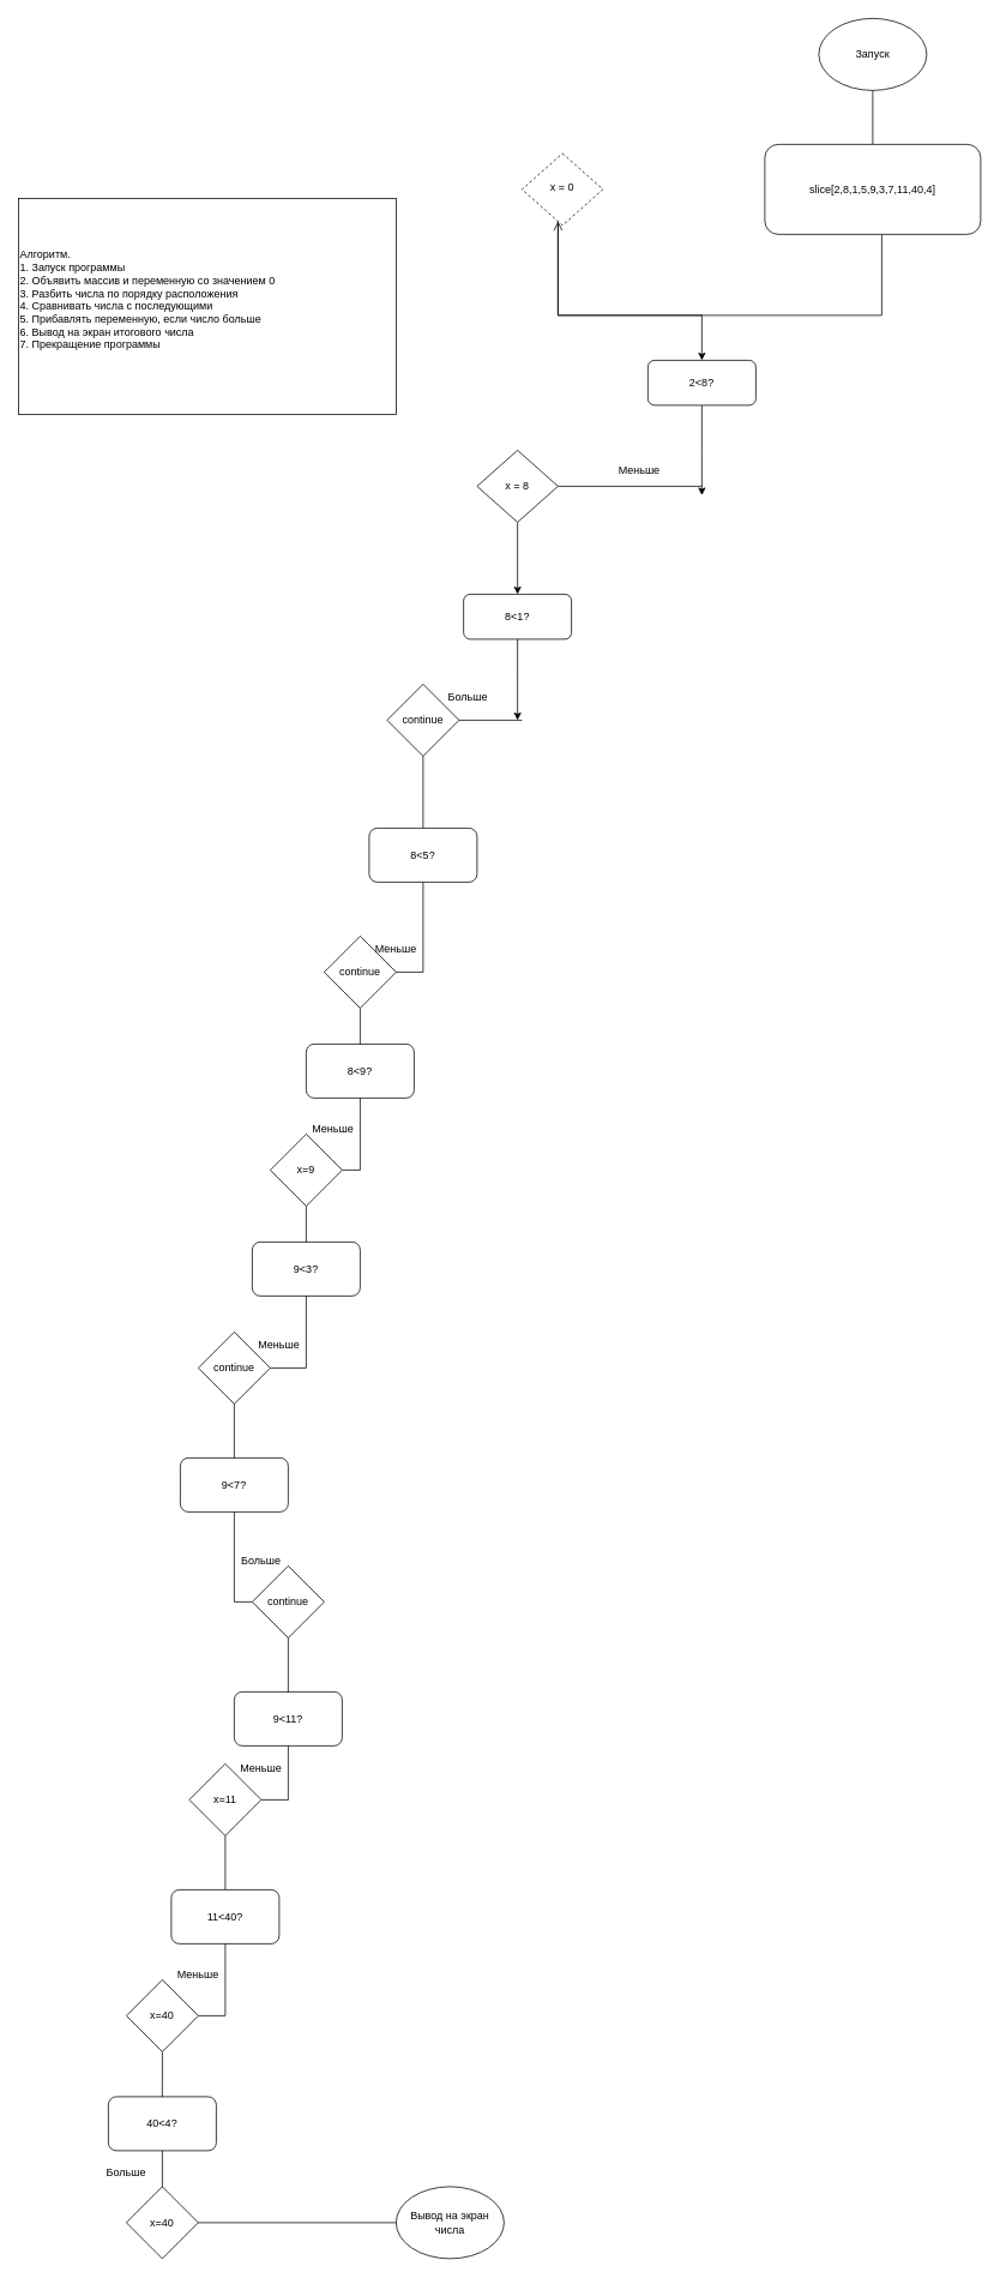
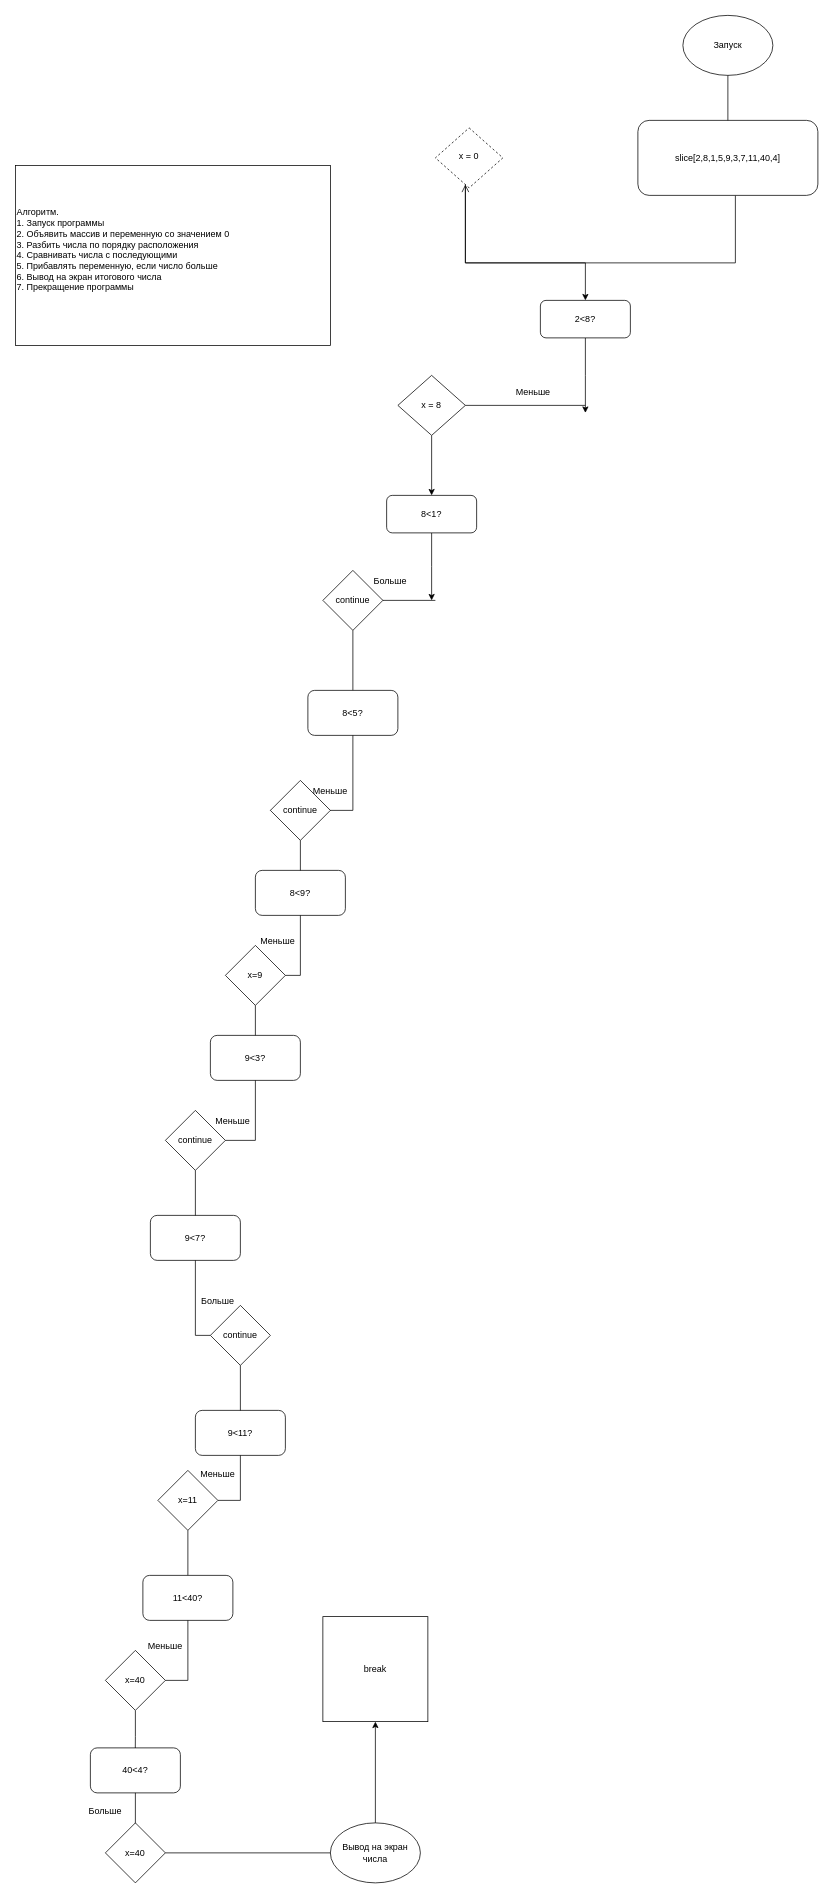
+ <mxCell id="67" value="break" style="whiteSpace=wrap;html=1;aspect=fixed;" vertex="1" parent="1"><mxGeometry x="430" y="2155" width="140" height="140" as="geometry" /></mxCell>
+ <mxCell id="65" style="edgeStyle=orthogonalEdgeStyle;rounded=0;orthogonalLoop=1;jettySize=auto;html=1;exitX=0.5;exitY=0;exitDx=0;exitDy=0;entryX=0.5;entryY=1;entryDx=0;entryDy=0;" edge="1" parent="1" source="66" target="67"><mxGeometry relative="1" as="geometry" /></mxCell>
